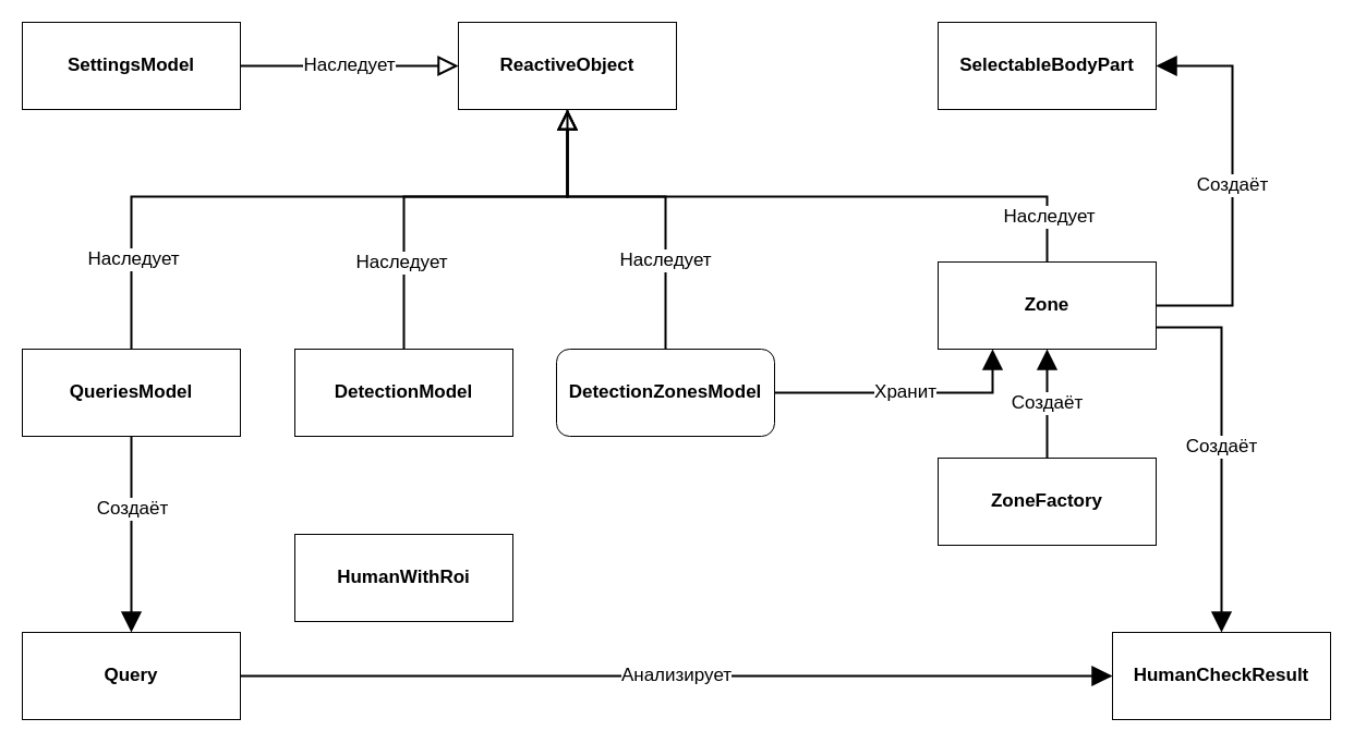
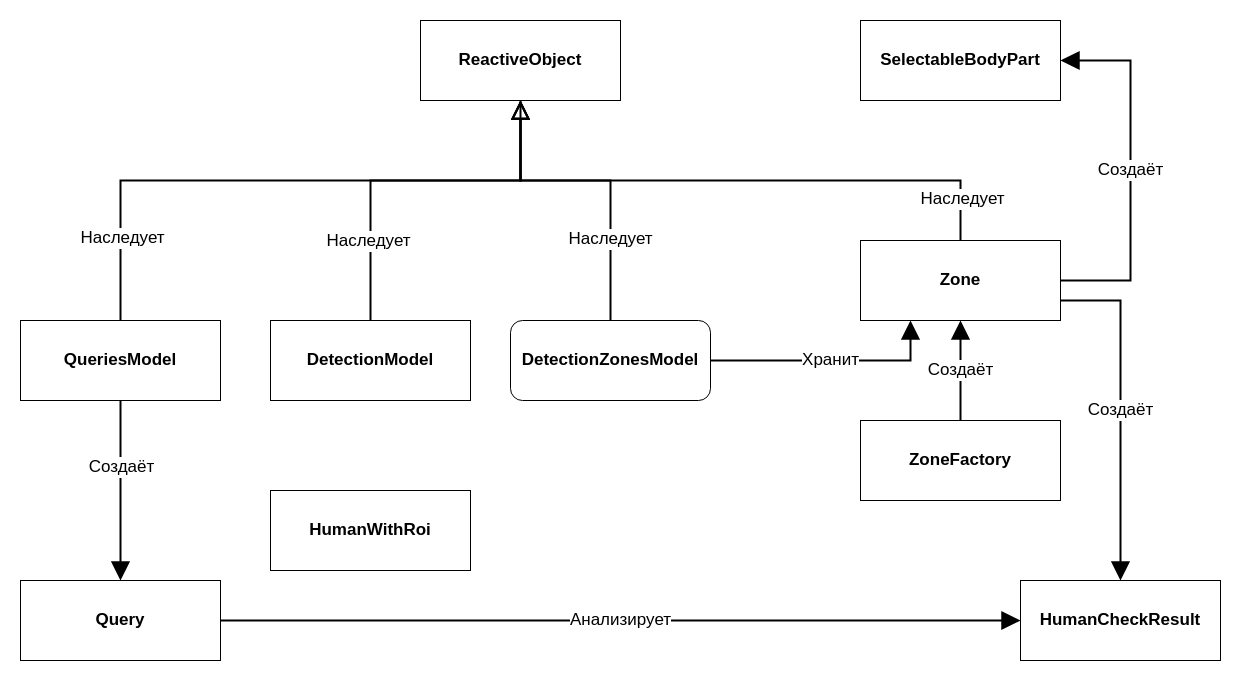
- <mxCell id="11" value="SettingsModel" style="rounded=0;whiteSpace=wrap;html=1;fontSize=17;fontStyle=1" parent="1" vertex="1"><mxGeometry x="20" y="20" width="200" height="80" as="geometry" /></mxCell>
- <mxCell id="10" value="Наследует" style="edgeStyle=orthogonalEdgeStyle;rounded=0;orthogonalLoop=1;jettySize=auto;html=1;exitX=1;exitY=0.5;exitDx=0;exitDy=0;entryX=0;entryY=0.5;entryDx=0;entryDy=0;fontSize=17;endArrow=block;endFill=0;startSize=6;endSize=14;strokeWidth=2;" parent="1" source="11" target="2" edge="1"><mxGeometry relative="1" as="geometry" /></mxCell>
